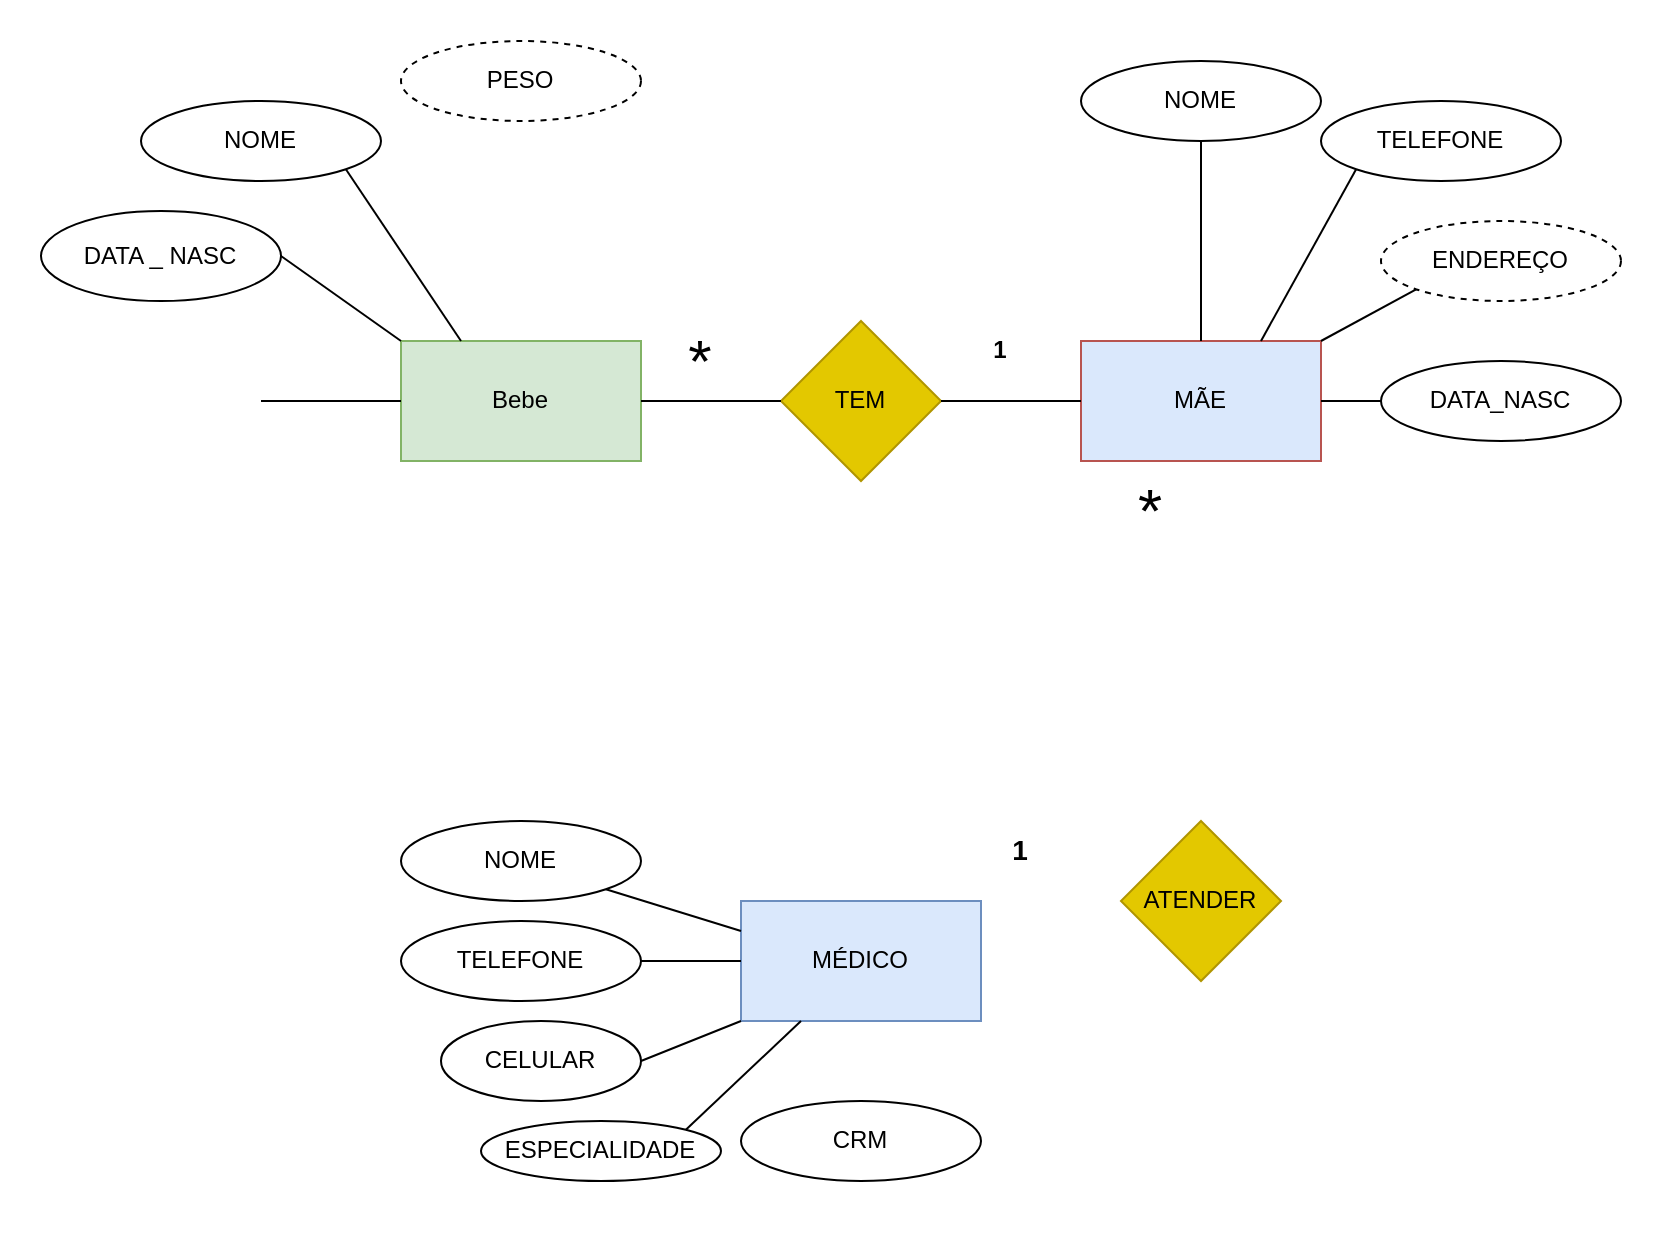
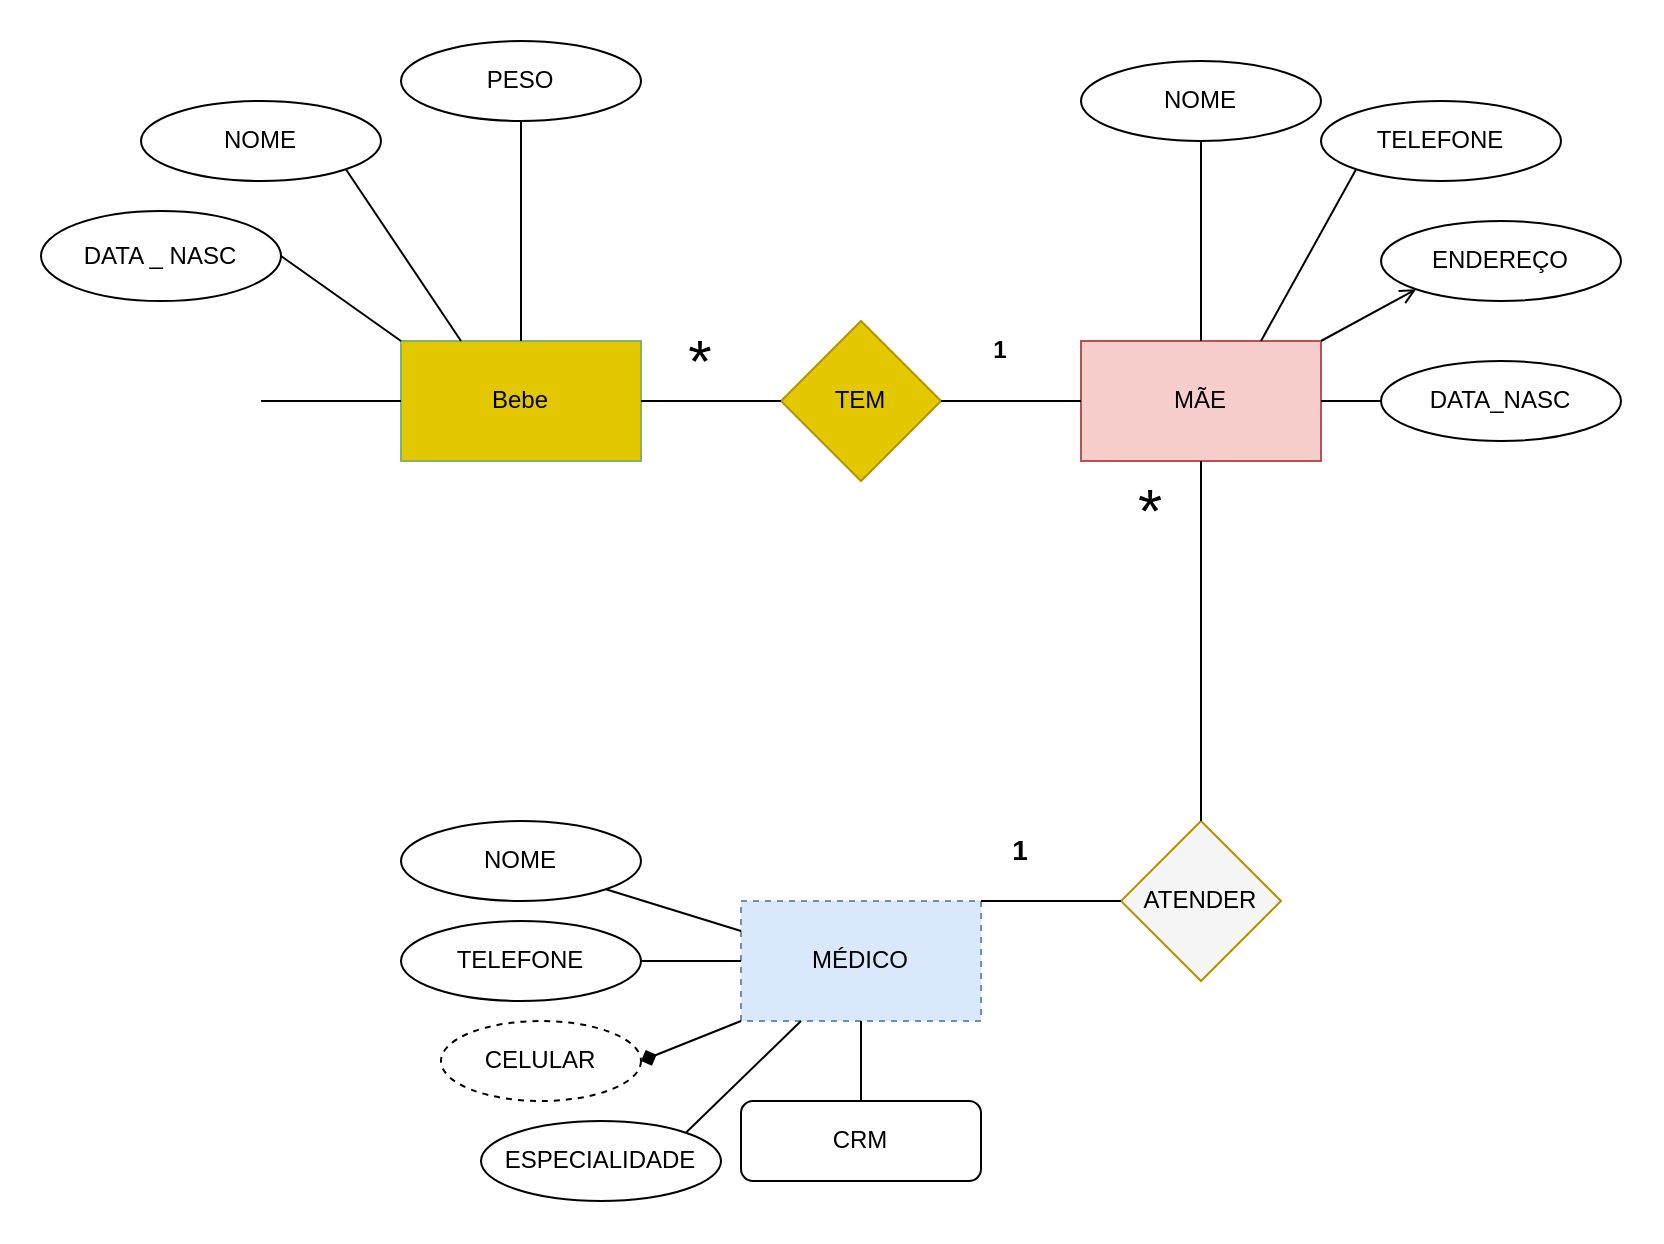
- <mxCell id="4" value="PESO" style="ellipse;whiteSpace=wrap;html=1;dashed=1;" vertex="1" parent="1"><mxGeometry x="200" y="20" width="120" height="40" as="geometry" /></mxCell>
+ <mxCell id="4" value="PESO" style="ellipse;whiteSpace=wrap;html=1;" vertex="1" parent="1"><mxGeometry x="200" y="20" width="120" height="40" as="geometry" /></mxCell>
+ <mxCell id="9" value="" style="endArrow=none;html=1;rounded=0;entryX=0.5;entryY=0;entryDx=0;entryDy=0;exitX=0.5;exitY=1;exitDx=0;exitDy=0;" edge="1" parent="1" source="4" target="2"><mxGeometry width="50" height="50" relative="1" as="geometry"><mxPoint x="230" y="111" as="sourcePoint" /><mxPoint x="308" y="139" as="targetPoint" /></mxGeometry></mxCell>
- <mxCell id="13" value="ENDEREÇO" style="ellipse;whiteSpace=wrap;html=1;dashed=1;" vertex="1" parent="1"><mxGeometry x="690" y="110" width="120" height="40" as="geometry" /></mxCell>
+ <mxCell id="13" value="ENDEREÇO" style="ellipse;whiteSpace=wrap;html=1;" vertex="1" parent="1"><mxGeometry x="690" y="110" width="120" height="40" as="geometry" /></mxCell>
- <mxCell id="15" value="" style="endArrow=none;html=1;rounded=0;entryX=0;entryY=1;entryDx=0;entryDy=0;exitX=1;exitY=0;exitDx=0;exitDy=0;" edge="1" parent="1" source="10" target="13"><mxGeometry width="50" height="50" relative="1" as="geometry"><mxPoint x="630" y="170" as="sourcePoint" /><mxPoint x="680" y="120" as="targetPoint" /></mxGeometry></mxCell>
+ <mxCell id="15" value="" style="endArrow=open;html=1;rounded=0;entryX=0;entryY=1;entryDx=0;entryDy=0;exitX=1;exitY=0;exitDx=0;exitDy=0;" edge="1" parent="1" source="10" target="13"><mxGeometry width="50" height="50" relative="1" as="geometry"><mxPoint x="630" y="170" as="sourcePoint" /><mxPoint x="680" y="120" as="targetPoint" /></mxGeometry></mxCell>
- <mxCell id="2" value="Bebe" style="rounded=0;whiteSpace=wrap;html=1;fillColor=#d5e8d4;strokeColor=#82b366;" vertex="1" parent="1"><mxGeometry x="200" y="170" width="120" height="60" as="geometry" /></mxCell>
+ <mxCell id="2" value="Bebe" style="rounded=0;whiteSpace=wrap;html=1;fillColor=#e3c800;strokeColor=#82b366;" vertex="1" parent="1"><mxGeometry x="200" y="170" width="120" height="60" as="geometry" /></mxCell>
- <mxCell id="10" value="MÃE" style="rounded=0;whiteSpace=wrap;html=1;fillColor=#dae8fc;strokeColor=#b85450;" vertex="1" parent="1"><mxGeometry x="540" y="170" width="120" height="60" as="geometry" /></mxCell>
+ <mxCell id="10" value="MÃE" style="rounded=0;whiteSpace=wrap;html=1;fillColor=#f8cecc;strokeColor=#b85450;" vertex="1" parent="1"><mxGeometry x="540" y="170" width="120" height="60" as="geometry" /></mxCell>
+ <mxCell id="36" value="" style="endArrow=none;html=1;rounded=0;entryX=0.5;entryY=1;entryDx=0;entryDy=0;exitX=0.5;exitY=0;exitDx=0;exitDy=0;" edge="1" parent="1" source="35" target="10"><mxGeometry width="50" height="50" relative="1" as="geometry"><mxPoint x="470" y="350" as="sourcePoint" /><mxPoint x="520" y="300" as="targetPoint" /></mxGeometry></mxCell>
+ <mxCell id="37" value="" style="endArrow=none;html=1;rounded=0;entryX=0;entryY=0.5;entryDx=0;entryDy=0;exitX=1;exitY=0;exitDx=0;exitDy=0;" edge="1" parent="1" source="19" target="35"><mxGeometry width="50" height="50" relative="1" as="geometry"><mxPoint x="390" y="450" as="sourcePoint" /><mxPoint x="540" y="350" as="targetPoint" /></mxGeometry></mxCell>
- <mxCell id="35" value="ATENDER" style="rhombus;whiteSpace=wrap;html=1;fillColor=#e3c800;fontColor=#000000;strokeColor=#B09500;" vertex="1" parent="1"><mxGeometry x="560" y="410" width="80" height="80" as="geometry" /></mxCell>
+ <mxCell id="35" value="ATENDER" style="rhombus;whiteSpace=wrap;html=1;fillColor=#f5f5f5;fontColor=#000000;strokeColor=#B09500;" vertex="1" parent="1"><mxGeometry x="560" y="410" width="80" height="80" as="geometry" /></mxCell>
- <mxCell id="19" value="MÉDICO" style="rounded=0;whiteSpace=wrap;html=1;fillColor=#dae8fc;strokeColor=#6c8ebf;" vertex="1" parent="1"><mxGeometry x="370" y="450" width="120" height="60" as="geometry" /></mxCell>
+ <mxCell id="19" value="MÉDICO" style="rounded=0;whiteSpace=wrap;html=1;fillColor=#dae8fc;strokeColor=#6c8ebf;dashed=1;" vertex="1" parent="1"><mxGeometry x="370" y="450" width="120" height="60" as="geometry" /></mxCell>
- <mxCell id="29" value="" style="endArrow=none;html=1;rounded=0;exitX=0;exitY=1;exitDx=0;exitDy=0;entryX=1;entryY=0.5;entryDx=0;entryDy=0;" edge="1" parent="1" source="19" target="28"><mxGeometry width="50" height="50" relative="1" as="geometry"><mxPoint x="490" y="590" as="sourcePoint" /><mxPoint x="540" y="540" as="targetPoint" /></mxGeometry></mxCell>
+ <mxCell id="29" value="" style="endArrow=diamond;html=1;rounded=0;exitX=0;exitY=1;exitDx=0;exitDy=0;entryX=1;entryY=0.5;entryDx=0;entryDy=0;" edge="1" parent="1" source="19" target="28"><mxGeometry width="50" height="50" relative="1" as="geometry"><mxPoint x="490" y="590" as="sourcePoint" /><mxPoint x="540" y="540" as="targetPoint" /></mxGeometry></mxCell>
- <mxCell id="28" value="CELULAR" style="ellipse;whiteSpace=wrap;html=1;" vertex="1" parent="1"><mxGeometry x="220" y="510" width="100" height="40" as="geometry" /></mxCell>
+ <mxCell id="28" value="CELULAR" style="ellipse;whiteSpace=wrap;html=1;dashed=1;" vertex="1" parent="1"><mxGeometry x="220" y="510" width="100" height="40" as="geometry" /></mxCell>
+ <mxCell id="24" value="" style="endArrow=none;html=1;rounded=0;entryX=0.5;entryY=0;entryDx=0;entryDy=0;exitX=0.5;exitY=1;exitDx=0;exitDy=0;" edge="1" parent="1" source="19" target="22"><mxGeometry width="50" height="50" relative="1" as="geometry"><mxPoint x="460" y="450" as="sourcePoint" /><mxPoint x="510" y="400" as="targetPoint" /></mxGeometry></mxCell>
- <mxCell id="22" value="CRM" style="ellipse;whiteSpace=wrap;html=1;" vertex="1" parent="1"><mxGeometry x="370" y="550" width="120" height="40" as="geometry" /></mxCell>
+ <mxCell id="22" value="CRM" style="whiteSpace=wrap;html=1;rounded=1;" vertex="1" parent="1"><mxGeometry x="370" y="550" width="120" height="40" as="geometry" /></mxCell>
- <mxCell id="23" value="ESPECIALIDADE" style="ellipse;whiteSpace=wrap;html=1;" vertex="1" parent="1"><mxGeometry x="240" y="560" width="120" height="30" as="geometry" /></mxCell>
+ <mxCell id="23" value="ESPECIALIDADE" style="ellipse;whiteSpace=wrap;html=1;" vertex="1" parent="1"><mxGeometry x="240" y="560" width="120" height="40" as="geometry" /></mxCell>
